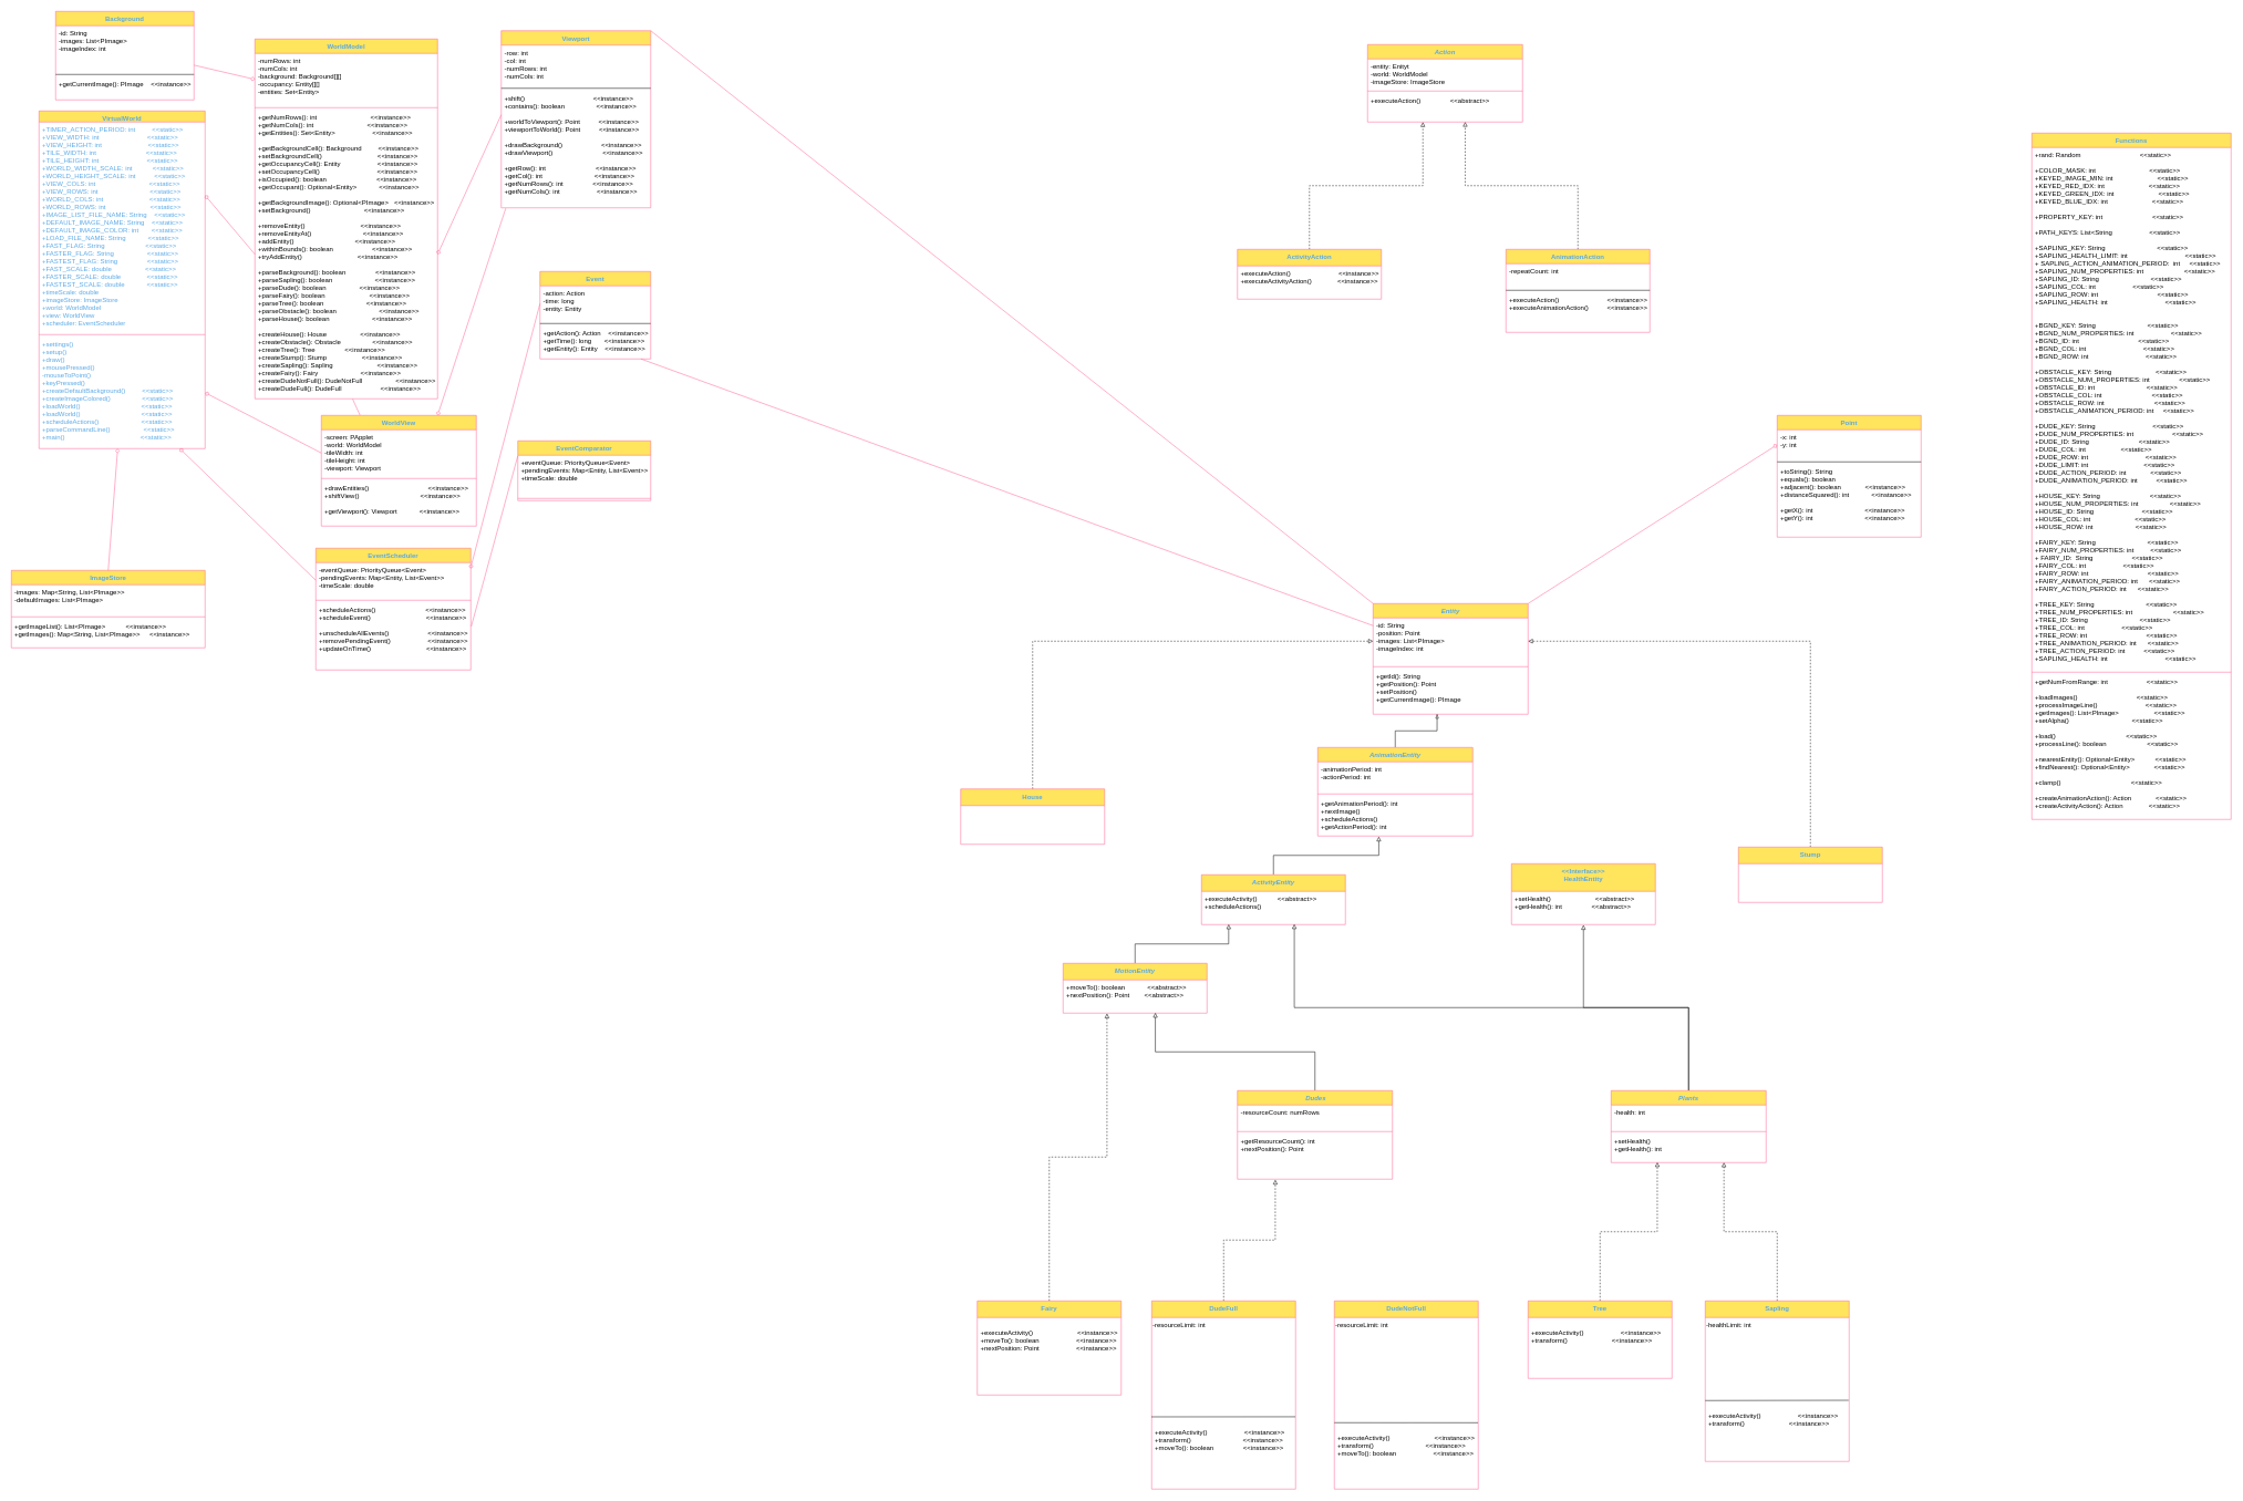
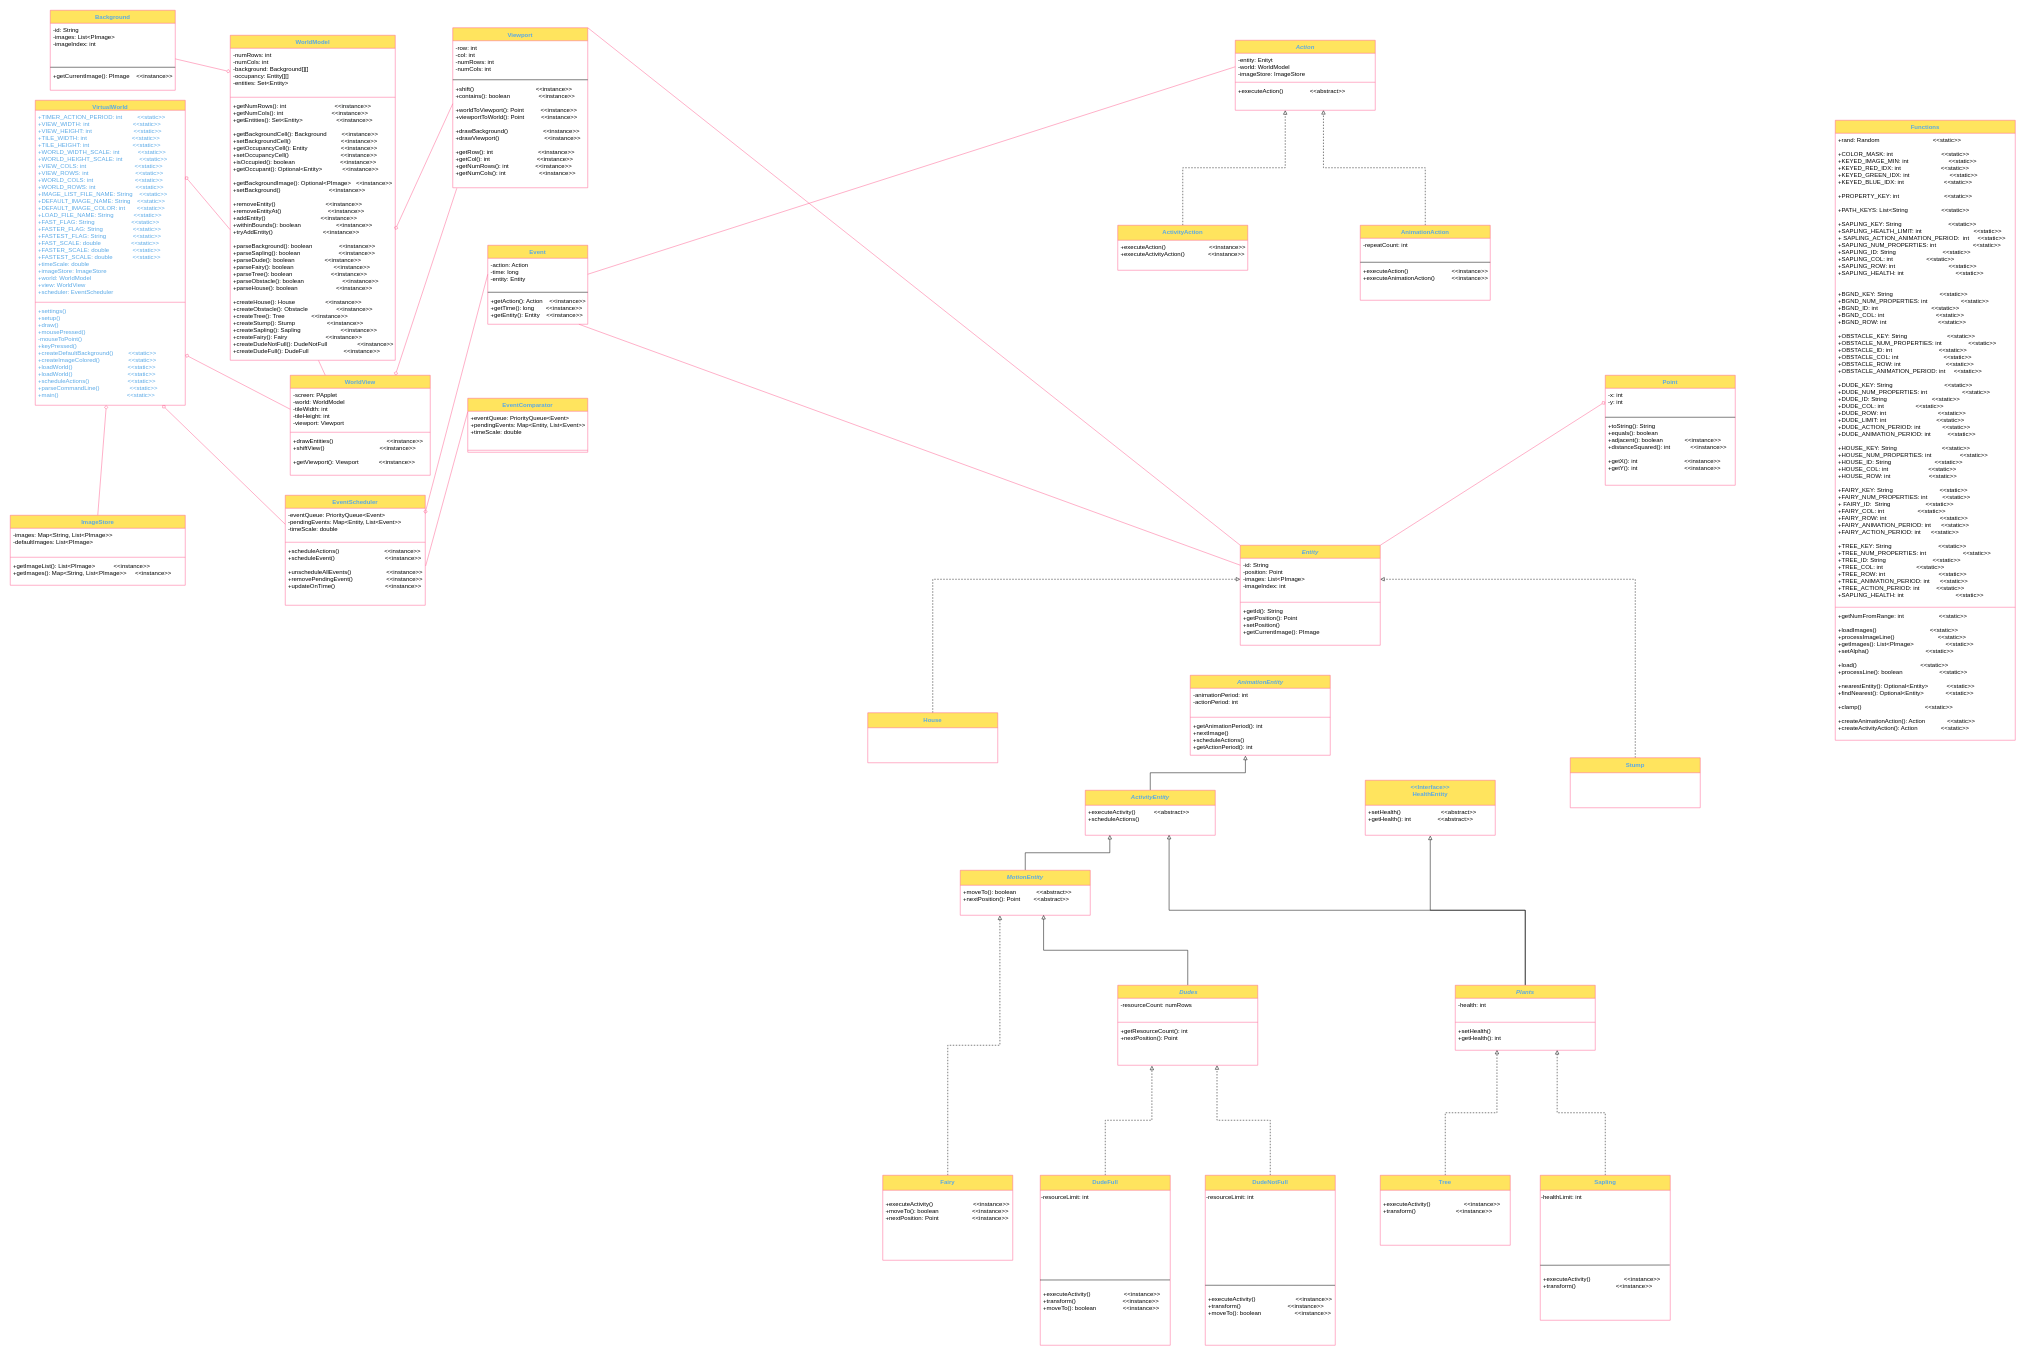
+ <mxCell id="99" value="" style="graphMlID=e6;endArrow=none;strokeColor=#FF6392;strokeWidth=1.0;startArrow=none;startFill=0;endFill=1;fontColor=#5AA9E6;exitX=0;exitY=0.5;exitDx=0;exitDy=0;entryX=1;entryY=0.5;entryDx=0;entryDy=0;" parent="1" source="121" target="65" edge="1"><mxGeometry relative="1" as="geometry"><mxPoint x="2470" y="125" as="sourcePoint" /><mxPoint x="1344.15" y="711.14" as="targetPoint" /></mxGeometry></mxCell>
- <mxCell id="104" style="edgeStyle=orthogonalEdgeStyle;rounded=0;orthogonalLoop=1;jettySize=auto;html=1;entryX=0.413;entryY=0.992;entryDx=0;entryDy=0;entryPerimeter=0;endArrow=blockThin;endFill=0;" parent="1" source="105" target="103" edge="1"><mxGeometry relative="1" as="geometry" /></mxCell>
- <mxCell id="30" value="Stump" style="swimlane;fontStyle=1;align=center;verticalAlign=top;childLayout=stackLayout;horizontal=1;startSize=30;horizontalStack=0;resizeParent=1;resizeParentMax=0;resizeLast=0;collapsible=1;marginBottom=0;hachureGap=4;pointerEvents=0;sketch=0;fontColor=#5AA9E6;strokeColor=#FF6392;fillColor=#FFE45E;" parent="1" vertex="1"><mxGeometry x="3140" y="1530" width="260" height="100" as="geometry" /></mxCell>
+ <mxCell id="30" value="Stump" style="swimlane;fontStyle=1;align=center;verticalAlign=top;childLayout=stackLayout;horizontal=1;startSize=30;horizontalStack=0;resizeParent=1;resizeParentMax=0;resizeLast=0;collapsible=1;marginBottom=0;hachureGap=4;pointerEvents=0;sketch=0;fontColor=#5AA9E6;strokeColor=#FF6392;fillColor=#FFE45E;" parent="1" vertex="1"><mxGeometry x="3140" y="1515" width="260" height="100" as="geometry" /></mxCell>
+ <mxCell id="21" style="edgeStyle=orthogonalEdgeStyle;rounded=0;orthogonalLoop=1;jettySize=auto;html=1;entryX=0.709;entryY=1.001;entryDx=0;entryDy=0;entryPerimeter=0;endArrow=block;endFill=0;dashed=1;" parent="1" source="22" target="119" edge="1"><mxGeometry relative="1" as="geometry" /></mxCell>
